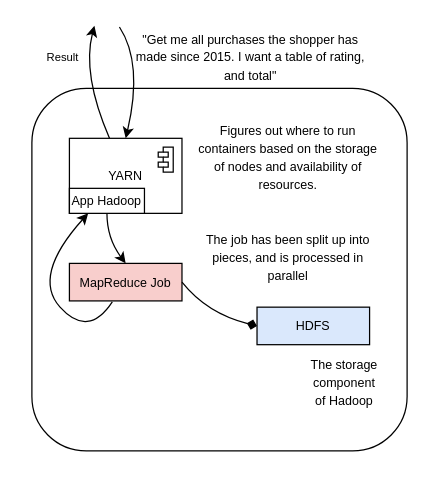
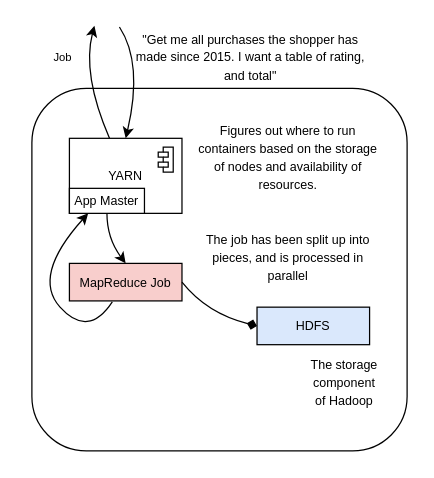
- <mxCell id="18" value="&lt;font style=&quot;font-size: 9px;&quot;&gt;Result&lt;/font&gt;" style="text;html=1;align=center;verticalAlign=middle;whiteSpace=wrap;rounded=0;" vertex="1" parent="1"><mxGeometry x="20" y="30" width="60" height="30" as="geometry" /></mxCell>
+ <mxCell id="18" value="&lt;font style=&quot;font-size: 9px;&quot;&gt;Job&lt;/font&gt;" style="text;html=1;align=center;verticalAlign=middle;whiteSpace=wrap;rounded=0;" vertex="1" parent="1"><mxGeometry x="20" y="30" width="60" height="30" as="geometry" /></mxCell>
- <mxCell id="14" value="&lt;font size=&quot;1&quot;&gt;App Hadoop&lt;/font&gt;" style="html=1;dropTarget=0;whiteSpace=wrap;" vertex="1" parent="1"><mxGeometry x="55" y="150" width="60" height="20" as="geometry" /></mxCell>
+ <mxCell id="14" value="&lt;font size=&quot;1&quot;&gt;App Master&lt;/font&gt;" style="html=1;dropTarget=0;whiteSpace=wrap;" vertex="1" parent="1"><mxGeometry x="55" y="150" width="60" height="20" as="geometry" /></mxCell>
